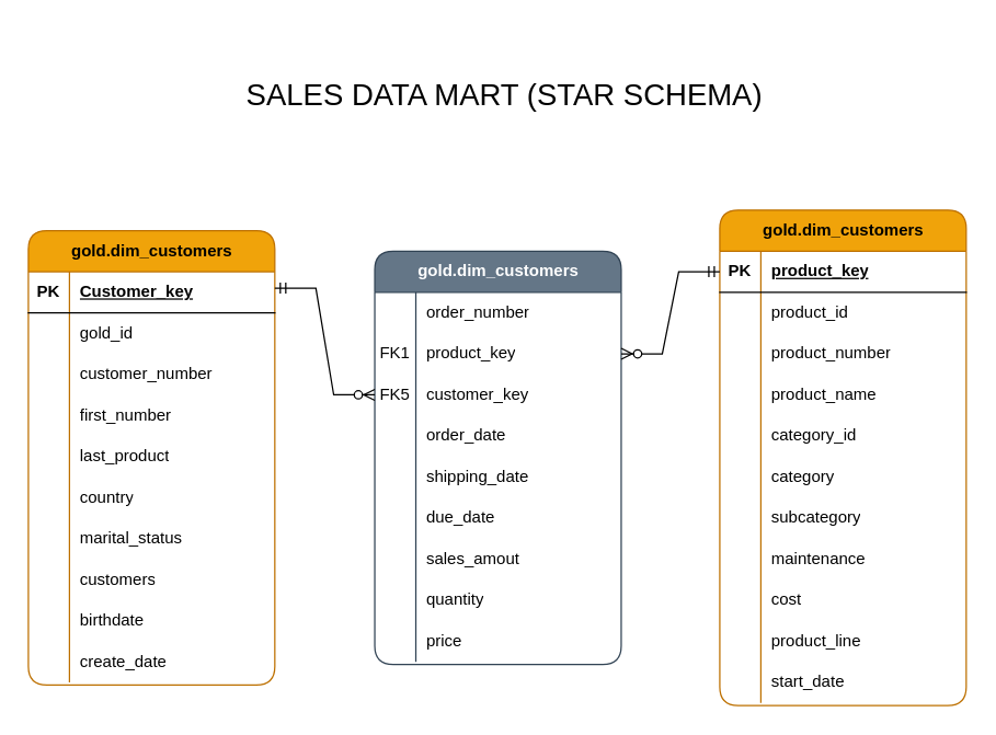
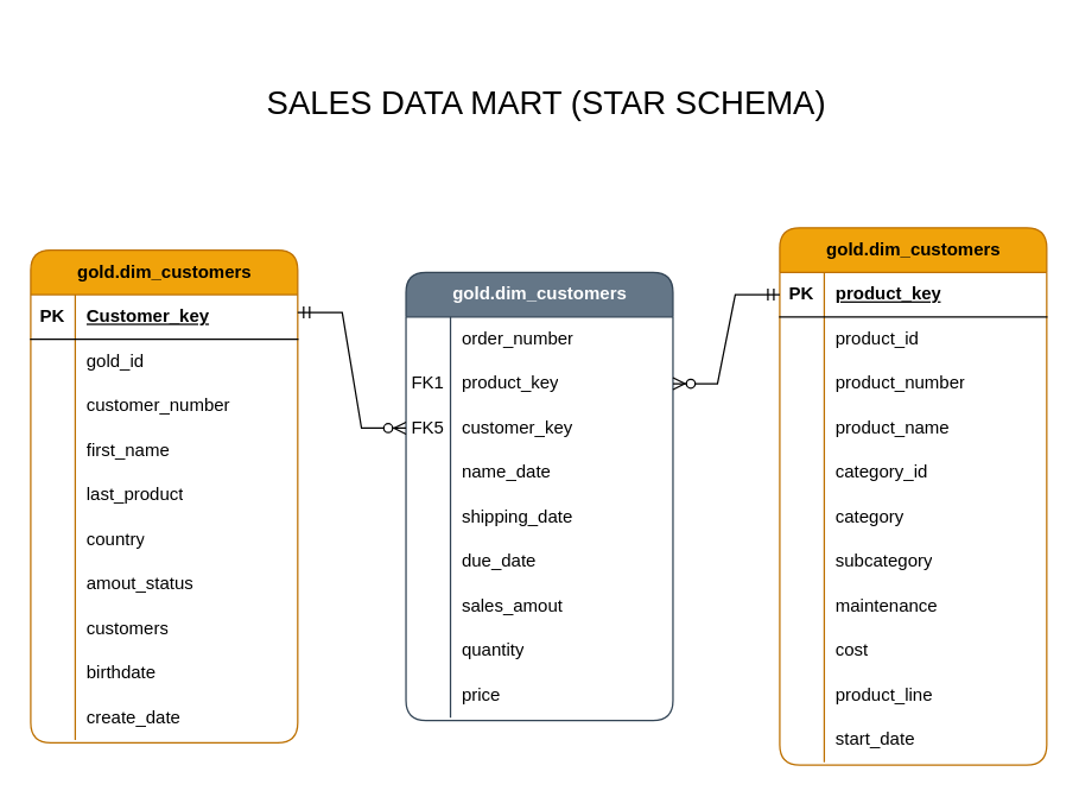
- <mxCell id="14" value="first_number" style="shape=partialRectangle;connectable=0;fillColor=none;top=0;left=0;bottom=0;right=0;align=left;spacingLeft=6;overflow=hidden;whiteSpace=wrap;html=1;" vertex="1" parent="12"><mxGeometry x="30" width="150" height="30" as="geometry"><mxRectangle width="150" height="30" as="alternateBounds" /></mxGeometry></mxCell>
+ <mxCell id="14" value="first_name" style="shape=partialRectangle;connectable=0;fillColor=none;top=0;left=0;bottom=0;right=0;align=left;spacingLeft=6;overflow=hidden;whiteSpace=wrap;html=1;" vertex="1" parent="12"><mxGeometry x="30" width="150" height="30" as="geometry"><mxRectangle width="150" height="30" as="alternateBounds" /></mxGeometry></mxCell>
- <mxCell id="79" value="order_date" style="shape=partialRectangle;connectable=0;fillColor=none;top=0;left=0;bottom=0;right=0;align=left;spacingLeft=6;overflow=hidden;whiteSpace=wrap;html=1;" vertex="1" parent="77"><mxGeometry x="30" width="150" height="30" as="geometry"><mxRectangle width="150" height="30" as="alternateBounds" /></mxGeometry></mxCell>
+ <mxCell id="79" value="name_date" style="shape=partialRectangle;connectable=0;fillColor=none;top=0;left=0;bottom=0;right=0;align=left;spacingLeft=6;overflow=hidden;whiteSpace=wrap;html=1;" vertex="1" parent="77"><mxGeometry x="30" width="150" height="30" as="geometry"><mxRectangle width="150" height="30" as="alternateBounds" /></mxGeometry></mxCell>
- <mxCell id="23" value="marital_status" style="shape=partialRectangle;connectable=0;fillColor=none;top=0;left=0;bottom=0;right=0;align=left;spacingLeft=6;overflow=hidden;whiteSpace=wrap;html=1;" vertex="1" parent="21"><mxGeometry x="30" width="150" height="30" as="geometry"><mxRectangle width="150" height="30" as="alternateBounds" /></mxGeometry></mxCell>
+ <mxCell id="23" value="amout_status" style="shape=partialRectangle;connectable=0;fillColor=none;top=0;left=0;bottom=0;right=0;align=left;spacingLeft=6;overflow=hidden;whiteSpace=wrap;html=1;" vertex="1" parent="21"><mxGeometry x="30" width="150" height="30" as="geometry"><mxRectangle width="150" height="30" as="alternateBounds" /></mxGeometry></mxCell>
